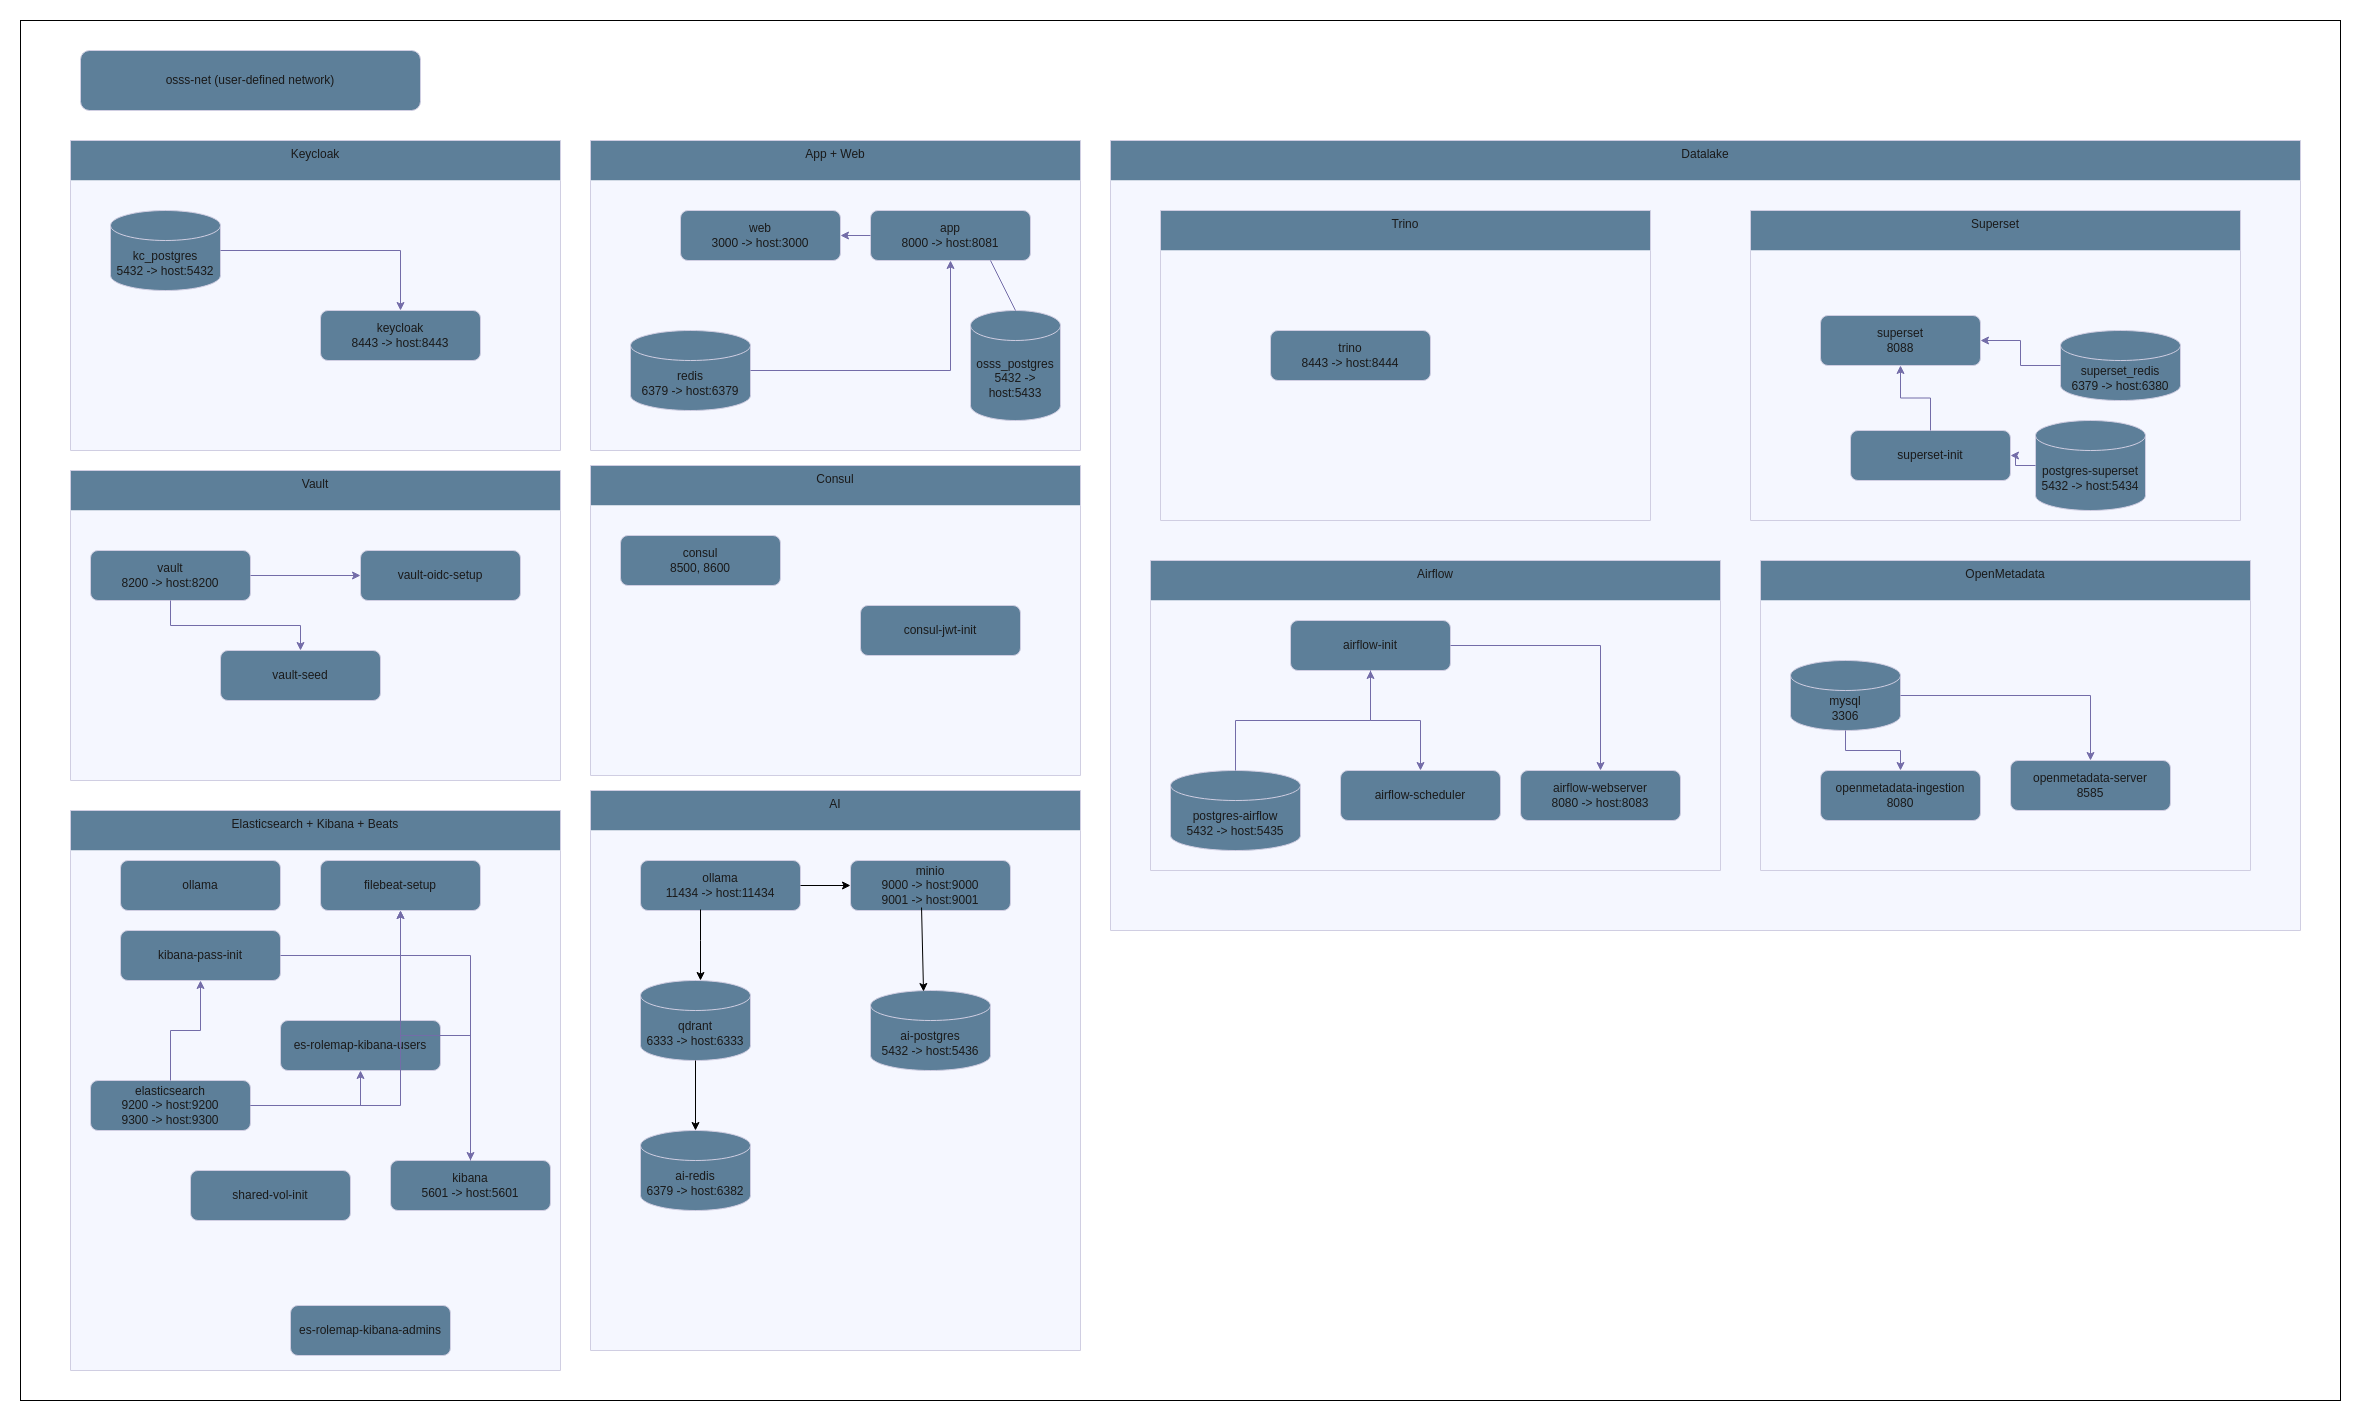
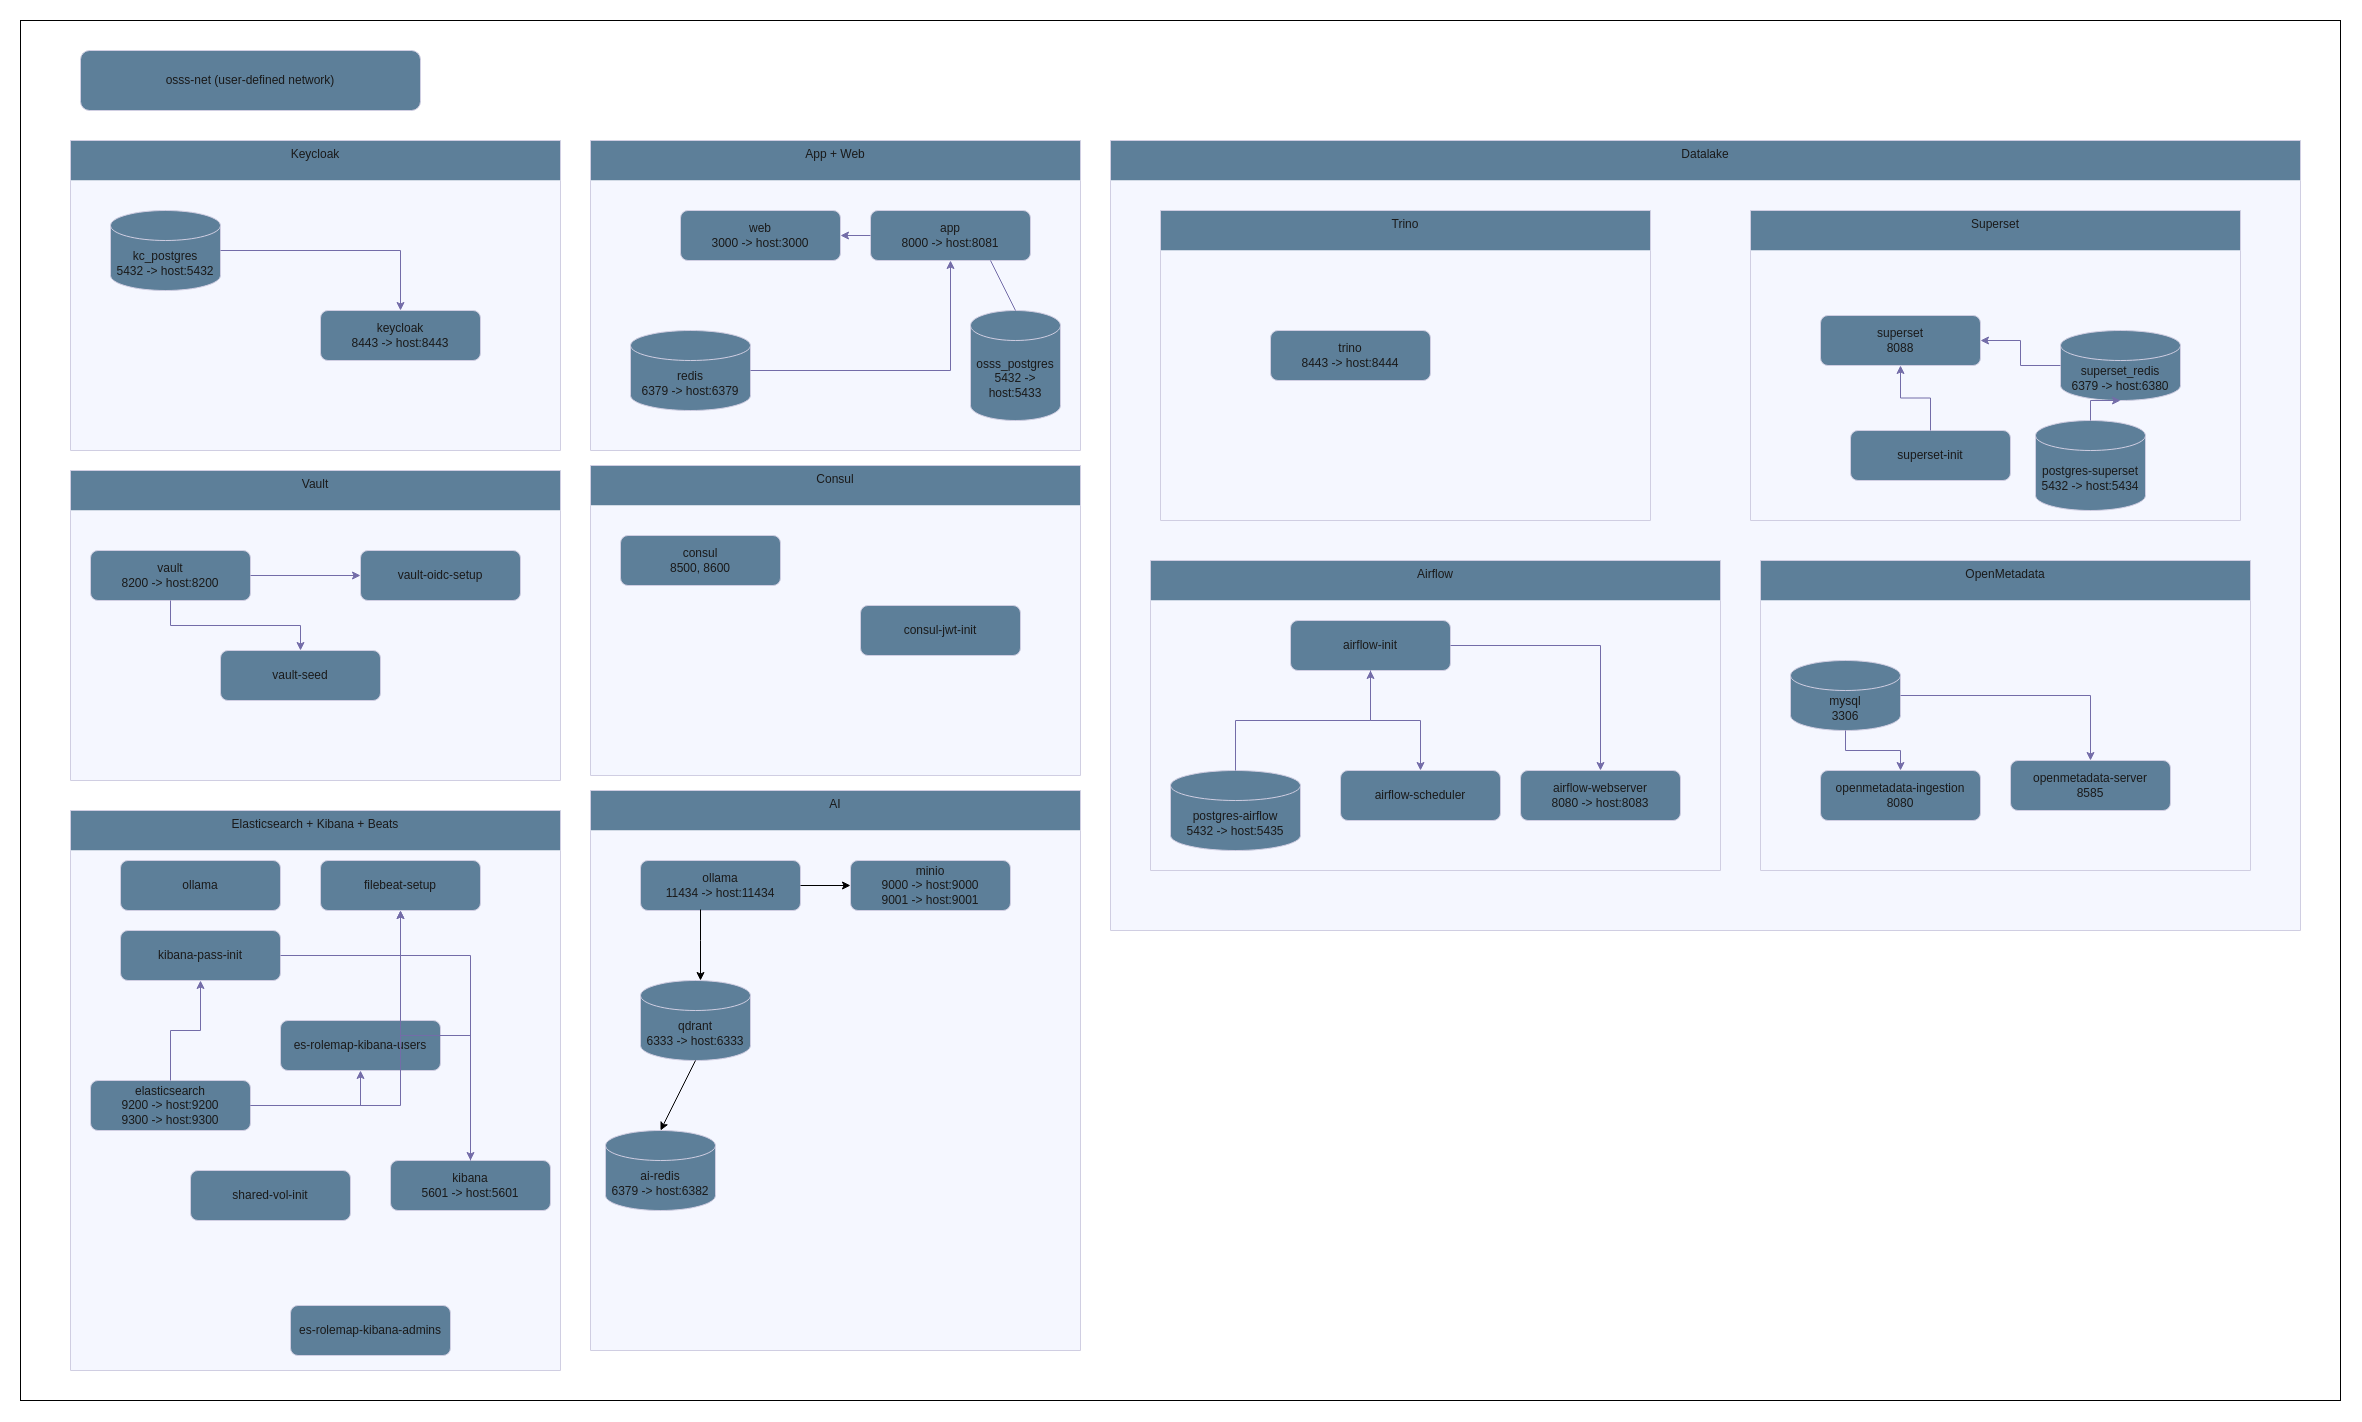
- <mxCell id="49" style="edgeStyle=orthogonalEdgeStyle;rounded=0;orthogonalLoop=1;jettySize=auto;html=1;fontColor=default;labelBackgroundColor=none;strokeColor=#736CA8;" parent="43" source="44" target="48" edge="1"><mxGeometry relative="1" as="geometry" /></mxCell>
+ <mxCell id="49" style="edgeStyle=orthogonalEdgeStyle;rounded=0;orthogonalLoop=1;jettySize=auto;html=1;fontColor=default;labelBackgroundColor=none;strokeColor=#736CA8;" parent="43" source="44" target="45" edge="1"><mxGeometry relative="1" as="geometry" /></mxCell>
- <mxCell id="74" value="" style="endArrow=classic;html=1;rounded=0;exitX=0.444;exitY=0.94;exitDx=0;exitDy=0;exitPerimeter=0;entryX=0.442;entryY=0.013;entryDx=0;entryDy=0;entryPerimeter=0;" edge="1" parent="65" source="70" target="66"><mxGeometry width="50" height="50" relative="1" as="geometry"><mxPoint x="380" y="260" as="sourcePoint" /><mxPoint x="430" y="210" as="targetPoint" /></mxGeometry></mxCell>
- <mxCell id="66" value="ai-postgres&lt;div&gt;5432 -&amp;gt; host:5436&lt;/div&gt;" style="shape=cylinder3;whiteSpace=wrap;html=1;boundedLbl=1;backgroundOutline=1;size=15;labelBackgroundColor=none;fillColor=#5D7F99;strokeColor=#D0CEE2;fontColor=#1A1A1A;" parent="65" vertex="1"><mxGeometry x="280" y="200" width="120" height="80" as="geometry" /></mxCell>
- <mxCell id="68" value="ai-redis&lt;div&gt;6379 -&amp;gt; host:6382&lt;/div&gt;" style="shape=cylinder3;whiteSpace=wrap;html=1;boundedLbl=1;backgroundOutline=1;size=15;labelBackgroundColor=none;fillColor=#5D7F99;strokeColor=#D0CEE2;fontColor=#1A1A1A;" parent="65" vertex="1"><mxGeometry x="50" y="340" width="110" height="80" as="geometry" /></mxCell>
+ <mxCell id="68" value="ai-redis&lt;div&gt;6379 -&amp;gt; host:6382&lt;/div&gt;" style="shape=cylinder3;whiteSpace=wrap;html=1;boundedLbl=1;backgroundOutline=1;size=15;labelBackgroundColor=none;fillColor=#5D7F99;strokeColor=#D0CEE2;fontColor=#1A1A1A;" parent="65" vertex="1"><mxGeometry x="15" y="340" width="110" height="80" as="geometry" /></mxCell>
